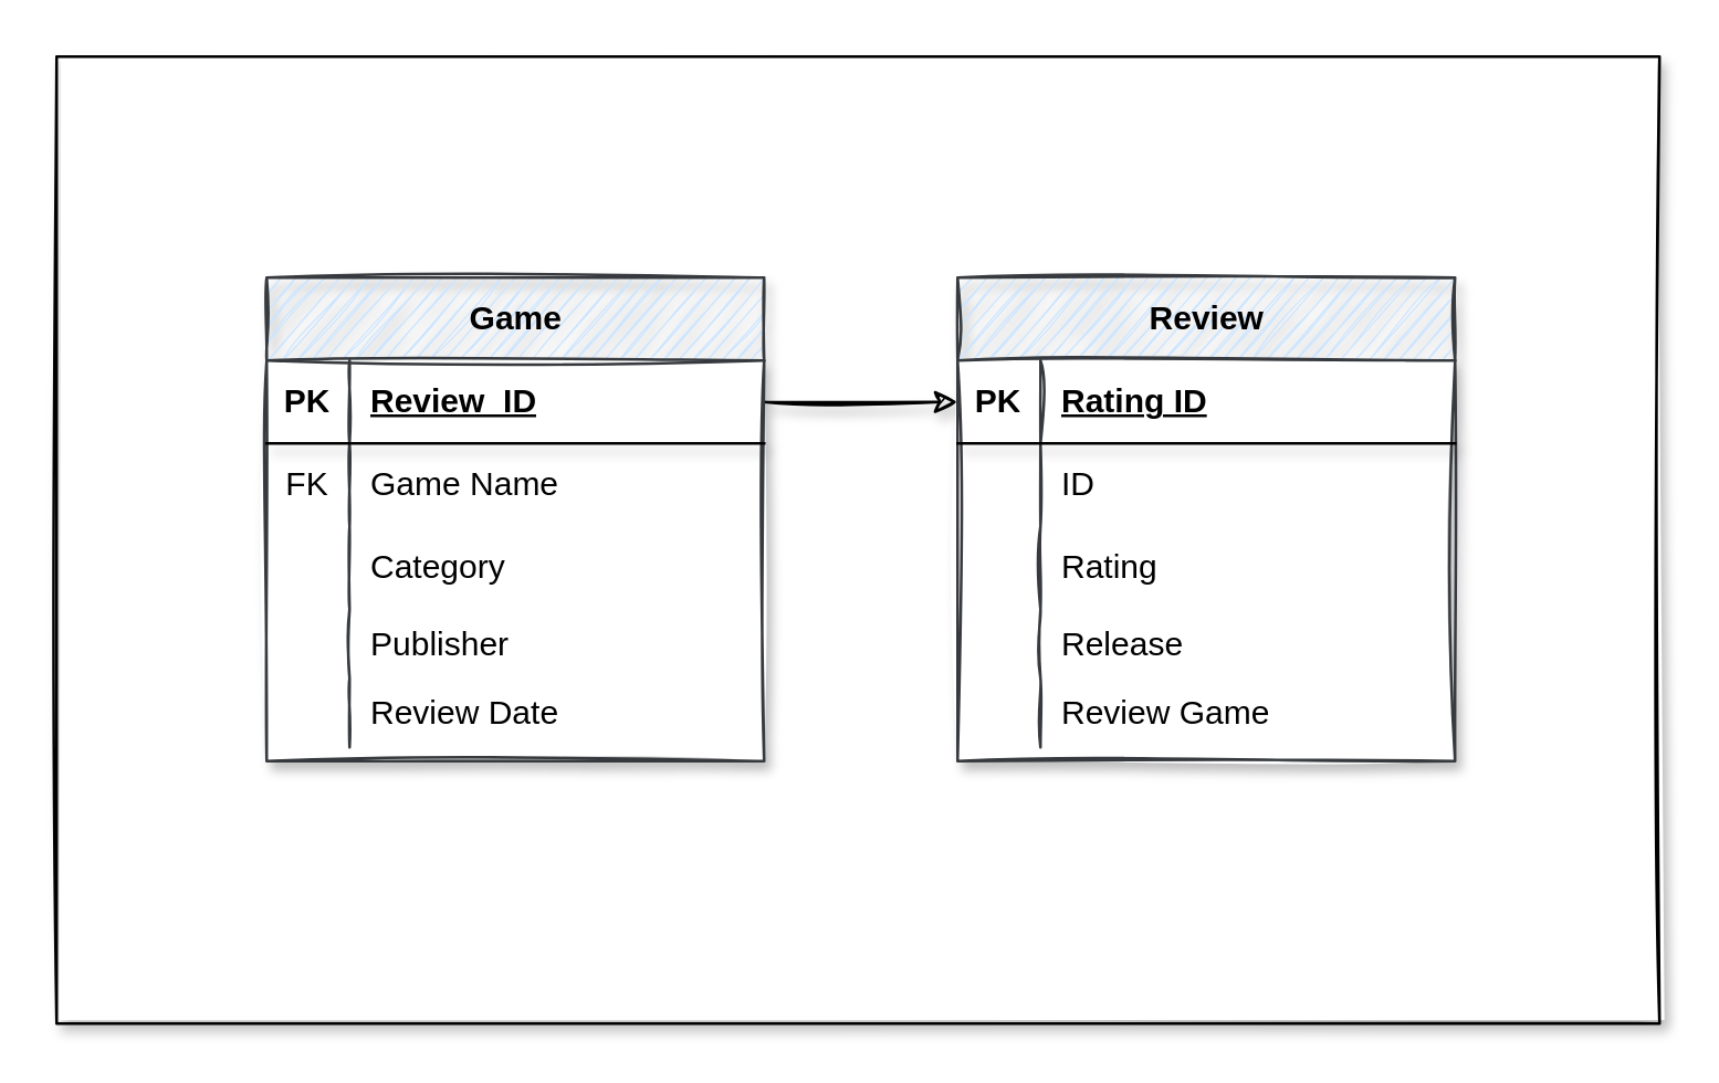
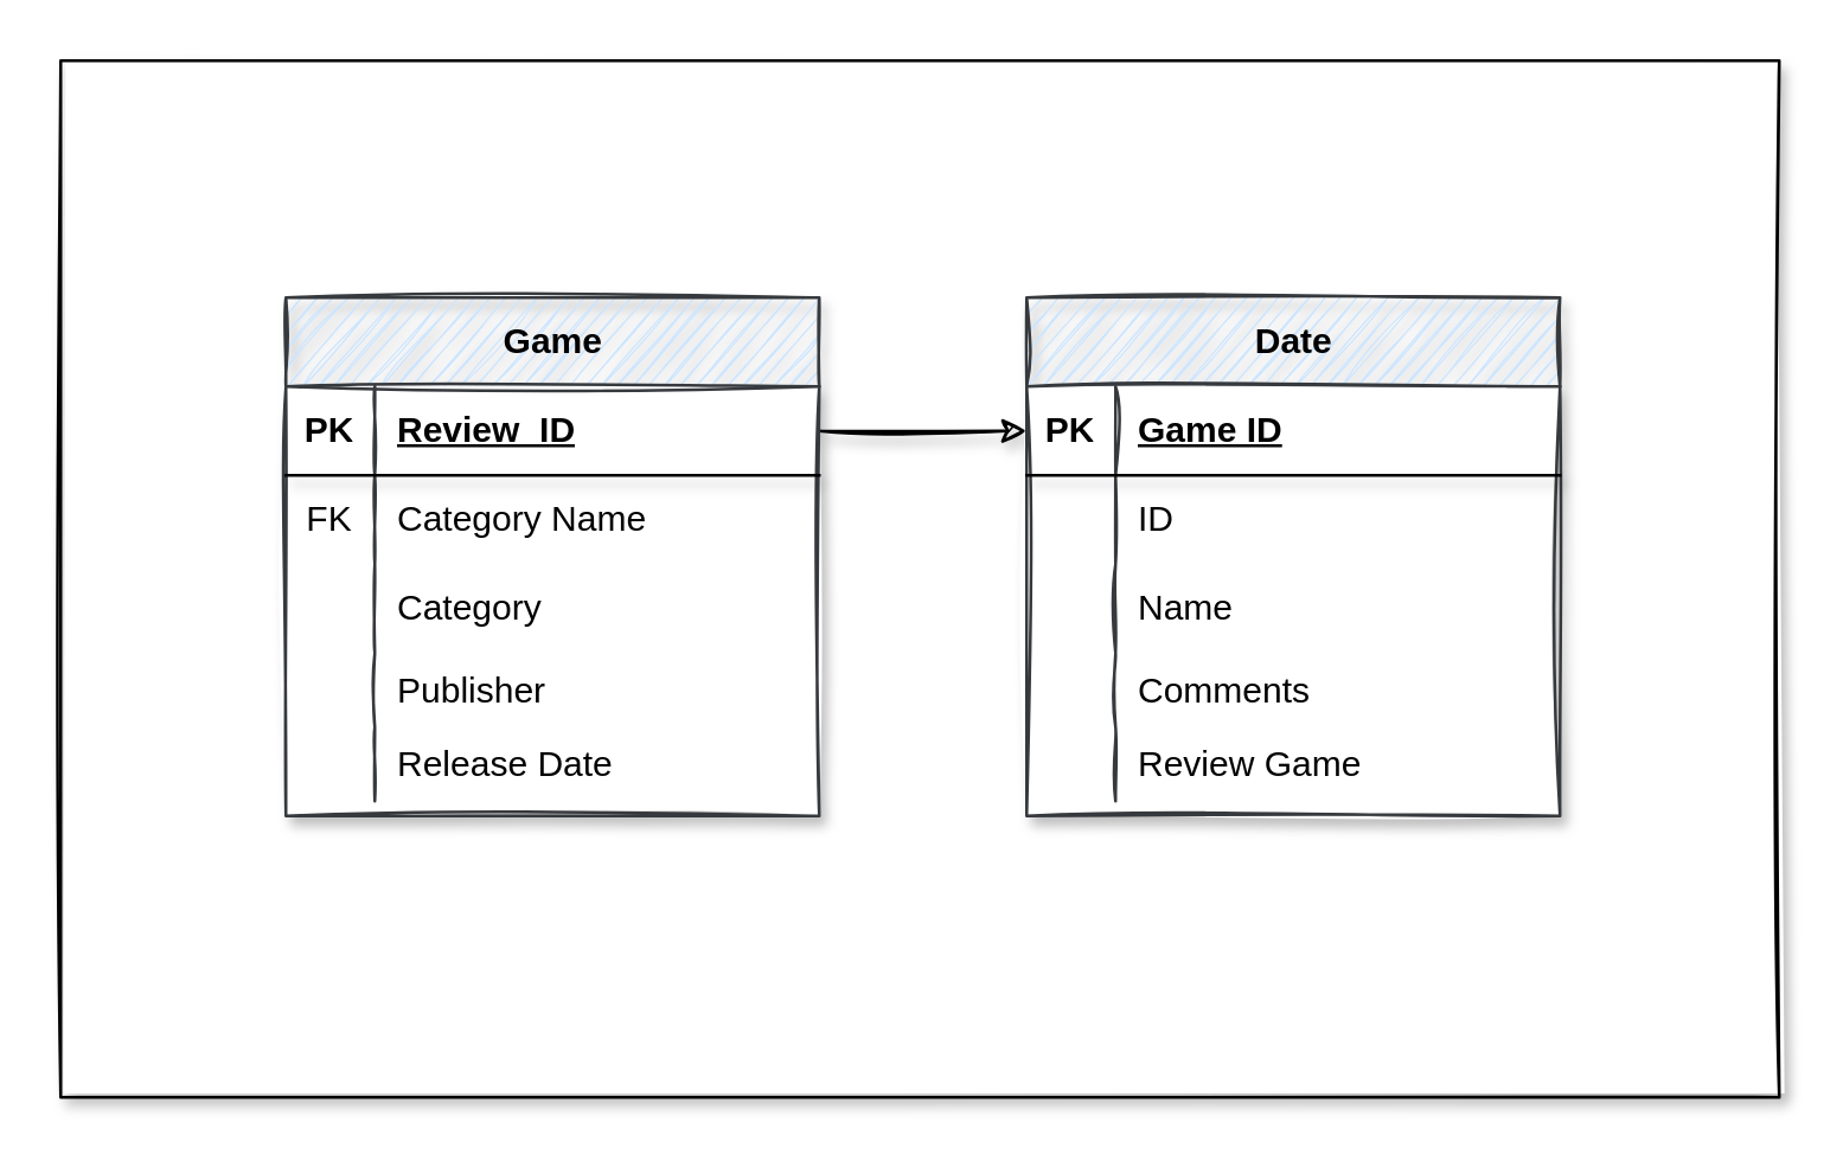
- <mxCell id="20" value="Review" style="shape=table;startSize=30;container=1;collapsible=1;childLayout=tableLayout;fixedRows=1;rowLines=0;fontStyle=1;align=center;resizeLast=1;shadow=1;labelBackgroundColor=none;labelBorderColor=none;strokeColor=#36393d;fillColor=#cce5ff;html=1;swimlaneFillColor=default;sketch=1;" vertex="1" parent="1"><mxGeometry x="346" y="100" width="180" height="175" as="geometry" /></mxCell>
+ <mxCell id="20" value="Date" style="shape=table;startSize=30;container=1;collapsible=1;childLayout=tableLayout;fixedRows=1;rowLines=0;fontStyle=1;align=center;resizeLast=1;shadow=1;labelBackgroundColor=none;labelBorderColor=none;strokeColor=#36393d;fillColor=#cce5ff;html=1;swimlaneFillColor=default;sketch=1;" vertex="1" parent="1"><mxGeometry x="346" y="100" width="180" height="175" as="geometry" /></mxCell>
- <mxCell id="23" value="Rating ID" style="shape=partialRectangle;connectable=0;fillColor=none;top=0;left=0;bottom=0;right=0;align=left;spacingLeft=6;fontStyle=5;overflow=hidden;shadow=1;labelBackgroundColor=none;labelBorderColor=none;fontColor=default;strokeColor=default;html=1;" vertex="1" parent="21"><mxGeometry x="30" width="150" height="30" as="geometry"><mxRectangle width="150" height="30" as="alternateBounds" /></mxGeometry></mxCell>
+ <mxCell id="23" value="Game ID" style="shape=partialRectangle;connectable=0;fillColor=none;top=0;left=0;bottom=0;right=0;align=left;spacingLeft=6;fontStyle=5;overflow=hidden;shadow=1;labelBackgroundColor=none;labelBorderColor=none;fontColor=default;strokeColor=default;html=1;" vertex="1" parent="21"><mxGeometry x="30" width="150" height="30" as="geometry"><mxRectangle width="150" height="30" as="alternateBounds" /></mxGeometry></mxCell>
- <mxCell id="10" value="Game Name" style="shape=partialRectangle;connectable=0;fillColor=none;top=0;left=0;bottom=0;right=0;align=left;spacingLeft=6;overflow=hidden;shadow=1;labelBackgroundColor=none;labelBorderColor=none;fontColor=default;strokeColor=default;html=1;" vertex="1" parent="8"><mxGeometry x="30" width="150" height="30" as="geometry"><mxRectangle width="150" height="30" as="alternateBounds" /></mxGeometry></mxCell>
+ <mxCell id="10" value="Category Name" style="shape=partialRectangle;connectable=0;fillColor=none;top=0;left=0;bottom=0;right=0;align=left;spacingLeft=6;overflow=hidden;shadow=1;labelBackgroundColor=none;labelBorderColor=none;fontColor=default;strokeColor=default;html=1;" vertex="1" parent="8"><mxGeometry x="30" width="150" height="30" as="geometry"><mxRectangle width="150" height="30" as="alternateBounds" /></mxGeometry></mxCell>
- <mxCell id="29" value="Rating" style="shape=partialRectangle;connectable=0;fillColor=none;top=0;left=0;bottom=0;right=0;align=left;spacingLeft=6;overflow=hidden;shadow=1;labelBackgroundColor=none;labelBorderColor=none;fontColor=default;strokeColor=default;html=1;" vertex="1" parent="27"><mxGeometry x="30" width="150" height="30" as="geometry"><mxRectangle width="150" height="30" as="alternateBounds" /></mxGeometry></mxCell>
+ <mxCell id="29" value="Name" style="shape=partialRectangle;connectable=0;fillColor=none;top=0;left=0;bottom=0;right=0;align=left;spacingLeft=6;overflow=hidden;shadow=1;labelBackgroundColor=none;labelBorderColor=none;fontColor=default;strokeColor=default;html=1;" vertex="1" parent="27"><mxGeometry x="30" width="150" height="30" as="geometry"><mxRectangle width="150" height="30" as="alternateBounds" /></mxGeometry></mxCell>
- <mxCell id="32" value="Release" style="shape=partialRectangle;connectable=0;fillColor=none;top=0;left=0;bottom=0;right=0;align=left;spacingLeft=6;overflow=hidden;shadow=1;labelBackgroundColor=none;labelBorderColor=none;fontColor=default;strokeColor=default;html=1;" vertex="1" parent="30"><mxGeometry x="30" width="150" height="25" as="geometry"><mxRectangle width="150" height="25" as="alternateBounds" /></mxGeometry></mxCell>
+ <mxCell id="32" value="Comments" style="shape=partialRectangle;connectable=0;fillColor=none;top=0;left=0;bottom=0;right=0;align=left;spacingLeft=6;overflow=hidden;shadow=1;labelBackgroundColor=none;labelBorderColor=none;fontColor=default;strokeColor=default;html=1;" vertex="1" parent="30"><mxGeometry x="30" width="150" height="25" as="geometry"><mxRectangle width="150" height="25" as="alternateBounds" /></mxGeometry></mxCell>
- <mxCell id="19" value="Review Date" style="shape=partialRectangle;connectable=0;fillColor=none;top=0;left=0;bottom=0;right=0;align=left;spacingLeft=6;overflow=hidden;shadow=1;labelBackgroundColor=none;labelBorderColor=none;fontColor=default;strokeColor=default;html=1;" vertex="1" parent="17"><mxGeometry x="30" width="150" height="25" as="geometry"><mxRectangle width="150" height="25" as="alternateBounds" /></mxGeometry></mxCell>
+ <mxCell id="19" value="Release Date" style="shape=partialRectangle;connectable=0;fillColor=none;top=0;left=0;bottom=0;right=0;align=left;spacingLeft=6;overflow=hidden;shadow=1;labelBackgroundColor=none;labelBorderColor=none;fontColor=default;strokeColor=default;html=1;" vertex="1" parent="17"><mxGeometry x="30" width="150" height="25" as="geometry"><mxRectangle width="150" height="25" as="alternateBounds" /></mxGeometry></mxCell>
